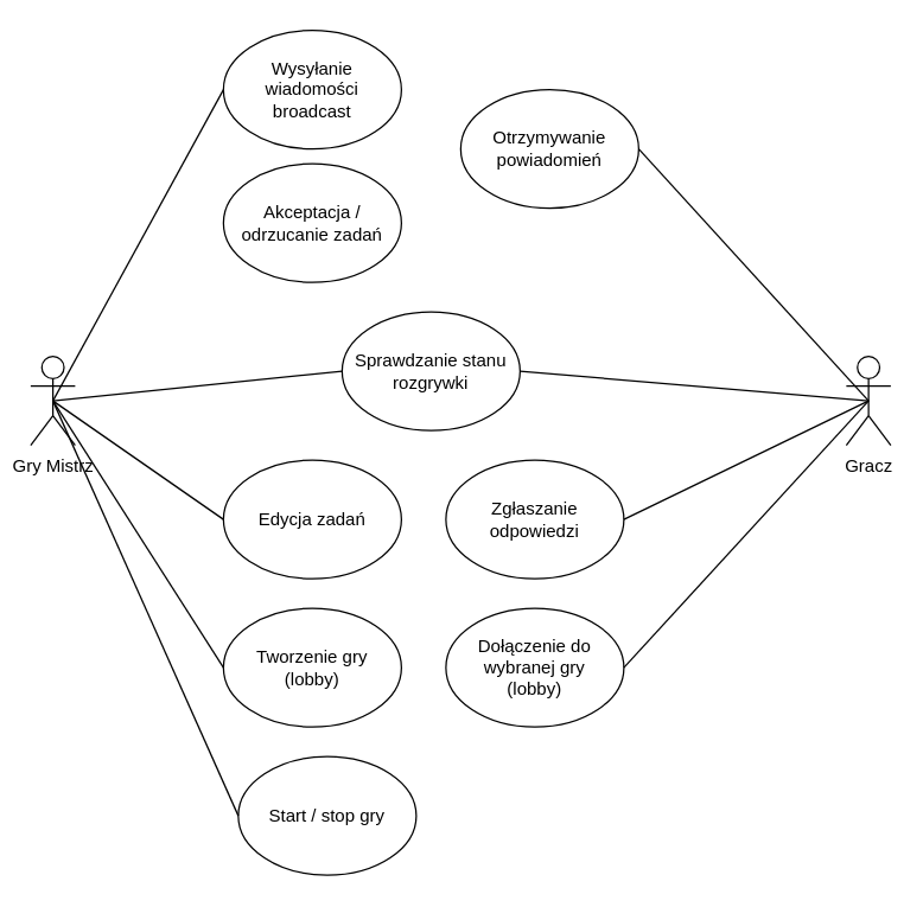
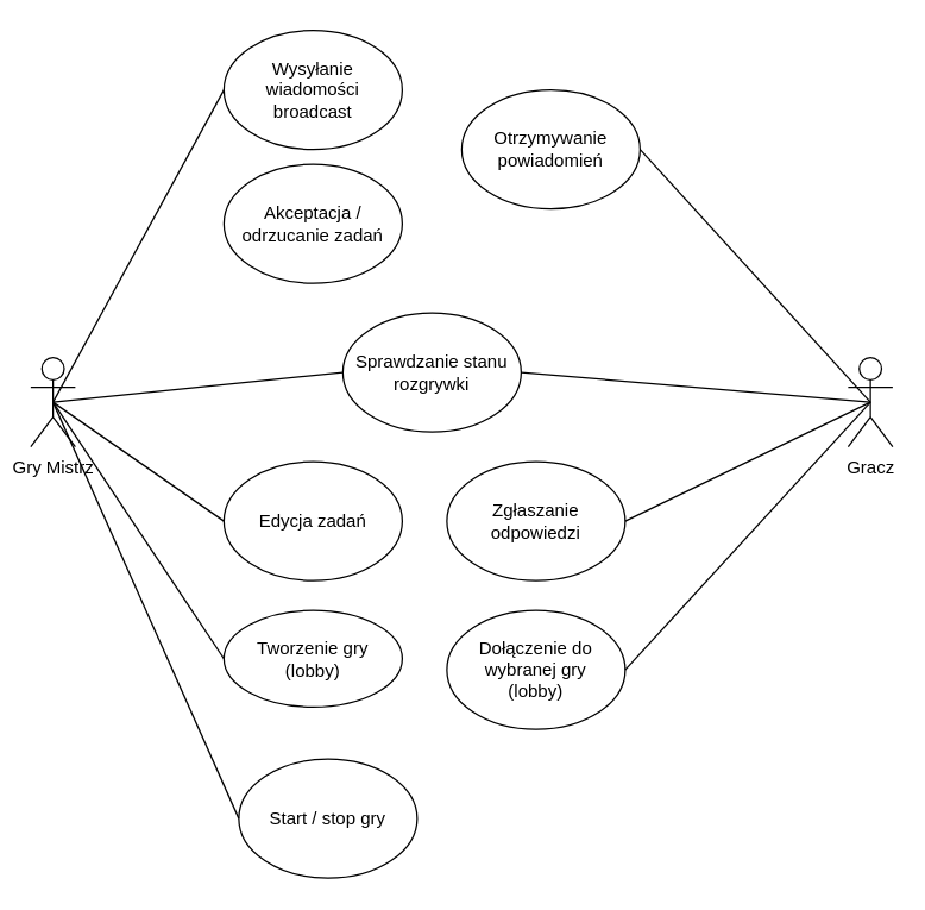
- <mxCell id="4" value="&lt;div&gt;Tworzenie gry &lt;br&gt;&lt;/div&gt;&lt;div&gt;(lobby)&lt;/div&gt;" style="ellipse;whiteSpace=wrap;html=1;" vertex="1" parent="1"><mxGeometry x="150" y="410" width="120" height="80" as="geometry" /></mxCell>
+ <mxCell id="4" value="&lt;div&gt;Tworzenie gry &lt;br&gt;&lt;/div&gt;&lt;div&gt;(lobby)&lt;/div&gt;" style="ellipse;whiteSpace=wrap;html=1;" vertex="1" parent="1"><mxGeometry x="150" y="410" width="120" height="65" as="geometry" /></mxCell>
